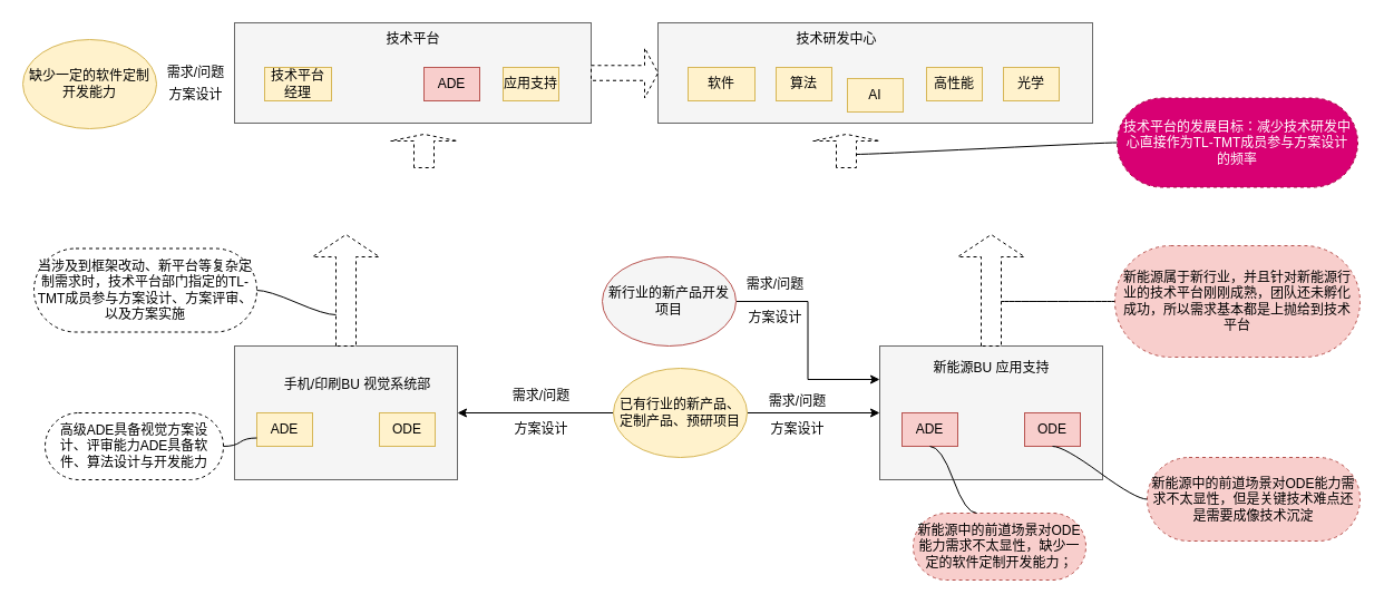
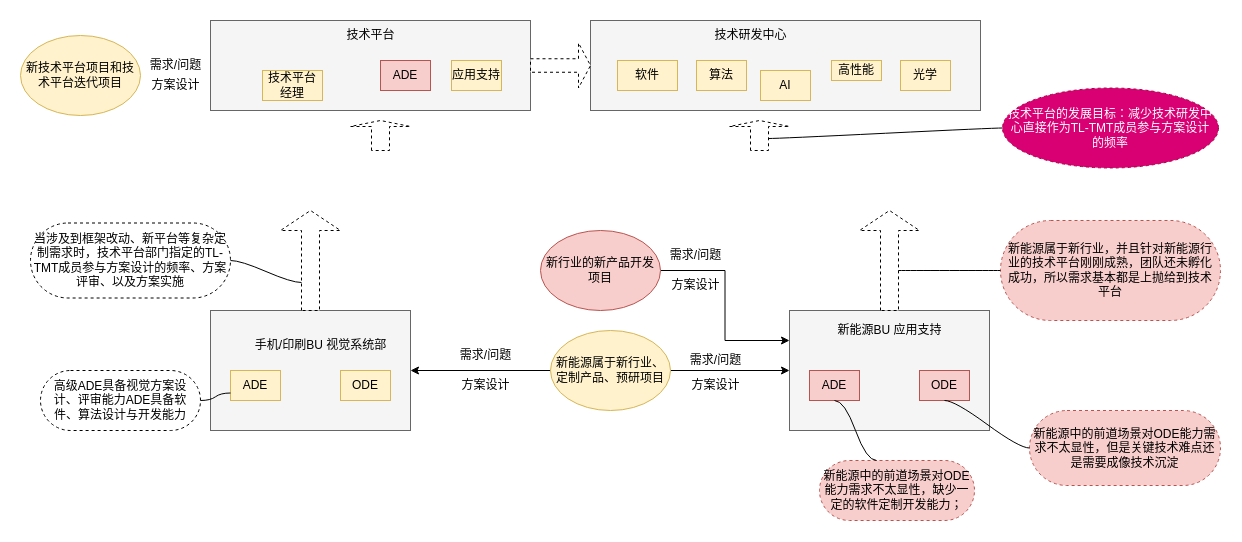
- <mxCell id="48" value="缺少一定的软件定制开发能力" style="ellipse;whiteSpace=wrap;html=1;fillColor=#fff2cc;strokeColor=#d6b656;" parent="1" vertex="1"><mxGeometry x="20" y="35" width="120" height="80" as="geometry" /></mxCell>
+ <mxCell id="48" value="新技术平台项目和技术平台迭代项目" style="ellipse;whiteSpace=wrap;html=1;fillColor=#fff2cc;strokeColor=#d6b656;" parent="1" vertex="1"><mxGeometry x="20" y="35" width="120" height="80" as="geometry" /></mxCell>
- <mxCell id="26" value="技术平台经理" style="rounded=0;whiteSpace=wrap;html=1;fillColor=#fff2cc;strokeColor=#d6b656;" parent="1" vertex="1"><mxGeometry x="237" y="60" width="60" height="30" as="geometry" /></mxCell>
+ <mxCell id="26" value="技术平台经理" style="rounded=0;whiteSpace=wrap;html=1;fillColor=#fff2cc;strokeColor=#d6b656;" parent="1" vertex="1"><mxGeometry x="262" y="70" width="60" height="30" as="geometry" /></mxCell>
- <mxCell id="40" value="高性能" style="rounded=0;whiteSpace=wrap;html=1;fillColor=#fff2cc;strokeColor=#d6b656;" parent="1" vertex="1"><mxGeometry x="831" y="60" width="50" height="30" as="geometry" /></mxCell>
+ <mxCell id="40" value="高性能" style="rounded=0;whiteSpace=wrap;html=1;fillColor=#fff2cc;strokeColor=#d6b656;" parent="1" vertex="1"><mxGeometry x="831" y="60" width="50" height="20" as="geometry" /></mxCell>
- <mxCell id="51" value="技术平台的发展目标：减少技术研发中心直接作为TL-TMT成员参与方案设计的频率" style="whiteSpace=wrap;html=1;rounded=1;arcSize=50;align=center;verticalAlign=middle;strokeWidth=1;autosize=1;spacing=4;treeFolding=1;treeMoving=1;newEdgeStyle={&quot;edgeStyle&quot;:&quot;entityRelationEdgeStyle&quot;,&quot;startArrow&quot;:&quot;none&quot;,&quot;endArrow&quot;:&quot;none&quot;,&quot;segment&quot;:10,&quot;curved&quot;:1};dashed=1;fillColor=#d80073;fontColor=#ffffff;strokeColor=#A50040;" parent="1" vertex="1"><mxGeometry x="1002" y="87.5" width="216" height="80" as="geometry" /></mxCell>
+ <mxCell id="51" value="技术平台的发展目标：减少技术研发中心直接作为TL-TMT成员参与方案设计的频率" style="ellipse;whiteSpace=wrap;html=1;arcSize=50;align=center;verticalAlign=middle;strokeWidth=1;autosize=1;spacing=4;treeFolding=1;treeMoving=1;newEdgeStyle={&quot;edgeStyle&quot;:&quot;entityRelationEdgeStyle&quot;,&quot;startArrow&quot;:&quot;none&quot;,&quot;endArrow&quot;:&quot;none&quot;,&quot;segment&quot;:10,&quot;curved&quot;:1};dashed=1;fillColor=#d80073;fontColor=#ffffff;strokeColor=#A50040;" parent="1" vertex="1"><mxGeometry x="1002" y="87.5" width="216" height="80" as="geometry" /></mxCell>
- <mxCell id="24" value="当涉及到框架改动、新平台等复杂定制需求时，技术平台部门指定的TL-TMT成员参与方案设计、方案评审、以及方案实施" style="whiteSpace=wrap;html=1;rounded=1;arcSize=50;align=center;verticalAlign=middle;strokeWidth=1;autosize=1;spacing=4;treeFolding=1;treeMoving=1;newEdgeStyle={&quot;edgeStyle&quot;:&quot;entityRelationEdgeStyle&quot;,&quot;startArrow&quot;:&quot;none&quot;,&quot;endArrow&quot;:&quot;none&quot;,&quot;segment&quot;:10,&quot;curved&quot;:1};dashed=1;" parent="1" vertex="1"><mxGeometry x="30" y="222.5" width="200" height="75" as="geometry" /></mxCell>
+ <mxCell id="24" value="当涉及到框架改动、新平台等复杂定制需求时，技术平台部门指定的TL-TMT成员参与方案设计的频率、方案评审、以及方案实施" style="whiteSpace=wrap;html=1;rounded=1;arcSize=50;align=center;verticalAlign=middle;strokeWidth=1;autosize=1;spacing=4;treeFolding=1;treeMoving=1;newEdgeStyle={&quot;edgeStyle&quot;:&quot;entityRelationEdgeStyle&quot;,&quot;startArrow&quot;:&quot;none&quot;,&quot;endArrow&quot;:&quot;none&quot;,&quot;segment&quot;:10,&quot;curved&quot;:1};dashed=1;" parent="1" vertex="1"><mxGeometry x="30" y="222.5" width="200" height="75" as="geometry" /></mxCell>
- <mxCell id="12" value="新行业的新产品开发项目" style="ellipse;whiteSpace=wrap;html=1;fillColor=#f5f5f5;strokeColor=#b85450;" parent="1" vertex="1"><mxGeometry x="540" y="230" width="120" height="80" as="geometry" /></mxCell>
+ <mxCell id="12" value="新行业的新产品开发项目" style="ellipse;whiteSpace=wrap;html=1;fillColor=#f8cecc;strokeColor=#b85450;" parent="1" vertex="1"><mxGeometry x="540" y="230" width="120" height="80" as="geometry" /></mxCell>
- <mxCell id="7" value="已有行业的新产品、定制产品、预研项目" style="ellipse;whiteSpace=wrap;html=1;fillColor=#fff2cc;strokeColor=#d6b656;" parent="1" vertex="1"><mxGeometry x="550" y="330" width="120" height="80" as="geometry" /></mxCell>
+ <mxCell id="7" value="新能源属于新行业、定制产品、预研项目" style="ellipse;whiteSpace=wrap;html=1;fillColor=#fff2cc;strokeColor=#d6b656;" parent="1" vertex="1"><mxGeometry x="550" y="330" width="120" height="80" as="geometry" /></mxCell>
